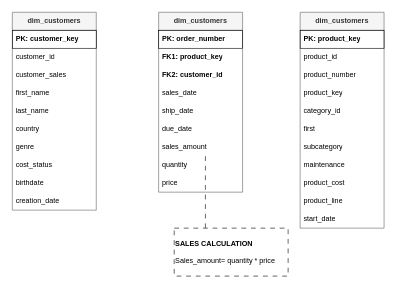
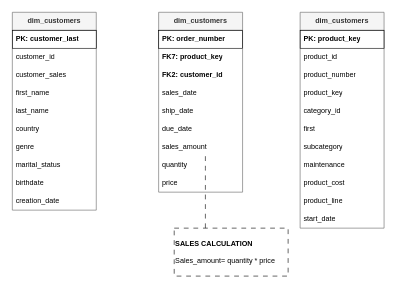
- <mxCell id="3" value="PK: customer_key" style="text;strokeColor=default;fillColor=none;align=left;verticalAlign=middle;spacingLeft=4;spacingRight=4;overflow=hidden;points=[[0,0.5],[1,0.5]];portConstraint=eastwest;rotatable=0;whiteSpace=wrap;html=1;fontStyle=1" vertex="1" parent="2"><mxGeometry y="30" width="140" height="30" as="geometry" /></mxCell>
+ <mxCell id="3" value="PK: customer_last" style="text;strokeColor=default;fillColor=none;align=left;verticalAlign=middle;spacingLeft=4;spacingRight=4;overflow=hidden;points=[[0,0.5],[1,0.5]];portConstraint=eastwest;rotatable=0;whiteSpace=wrap;html=1;fontStyle=1" vertex="1" parent="2"><mxGeometry y="30" width="140" height="30" as="geometry" /></mxCell>
- <mxCell id="15" value="&lt;b&gt;FK1: product_key&lt;/b&gt;" style="text;strokeColor=none;fillColor=none;align=left;verticalAlign=middle;spacingLeft=4;spacingRight=4;overflow=hidden;points=[[0,0.5],[1,0.5]];portConstraint=eastwest;rotatable=0;whiteSpace=wrap;html=1;" vertex="1" parent="13"><mxGeometry y="60" width="140" height="30" as="geometry" /></mxCell>
+ <mxCell id="15" value="&lt;b&gt;FK7: product_key&lt;/b&gt;" style="text;strokeColor=none;fillColor=none;align=left;verticalAlign=middle;spacingLeft=4;spacingRight=4;overflow=hidden;points=[[0,0.5],[1,0.5]];portConstraint=eastwest;rotatable=0;whiteSpace=wrap;html=1;" vertex="1" parent="13"><mxGeometry y="60" width="140" height="30" as="geometry" /></mxCell>
- <mxCell id="10" value="cost_status" style="text;strokeColor=none;fillColor=none;align=left;verticalAlign=middle;spacingLeft=4;spacingRight=4;overflow=hidden;points=[[0,0.5],[1,0.5]];portConstraint=eastwest;rotatable=0;whiteSpace=wrap;html=1;" vertex="1" parent="2"><mxGeometry y="240" width="140" height="30" as="geometry" /></mxCell>
+ <mxCell id="10" value="marital_status" style="text;strokeColor=none;fillColor=none;align=left;verticalAlign=middle;spacingLeft=4;spacingRight=4;overflow=hidden;points=[[0,0.5],[1,0.5]];portConstraint=eastwest;rotatable=0;whiteSpace=wrap;html=1;" vertex="1" parent="2"><mxGeometry y="240" width="140" height="30" as="geometry" /></mxCell>
